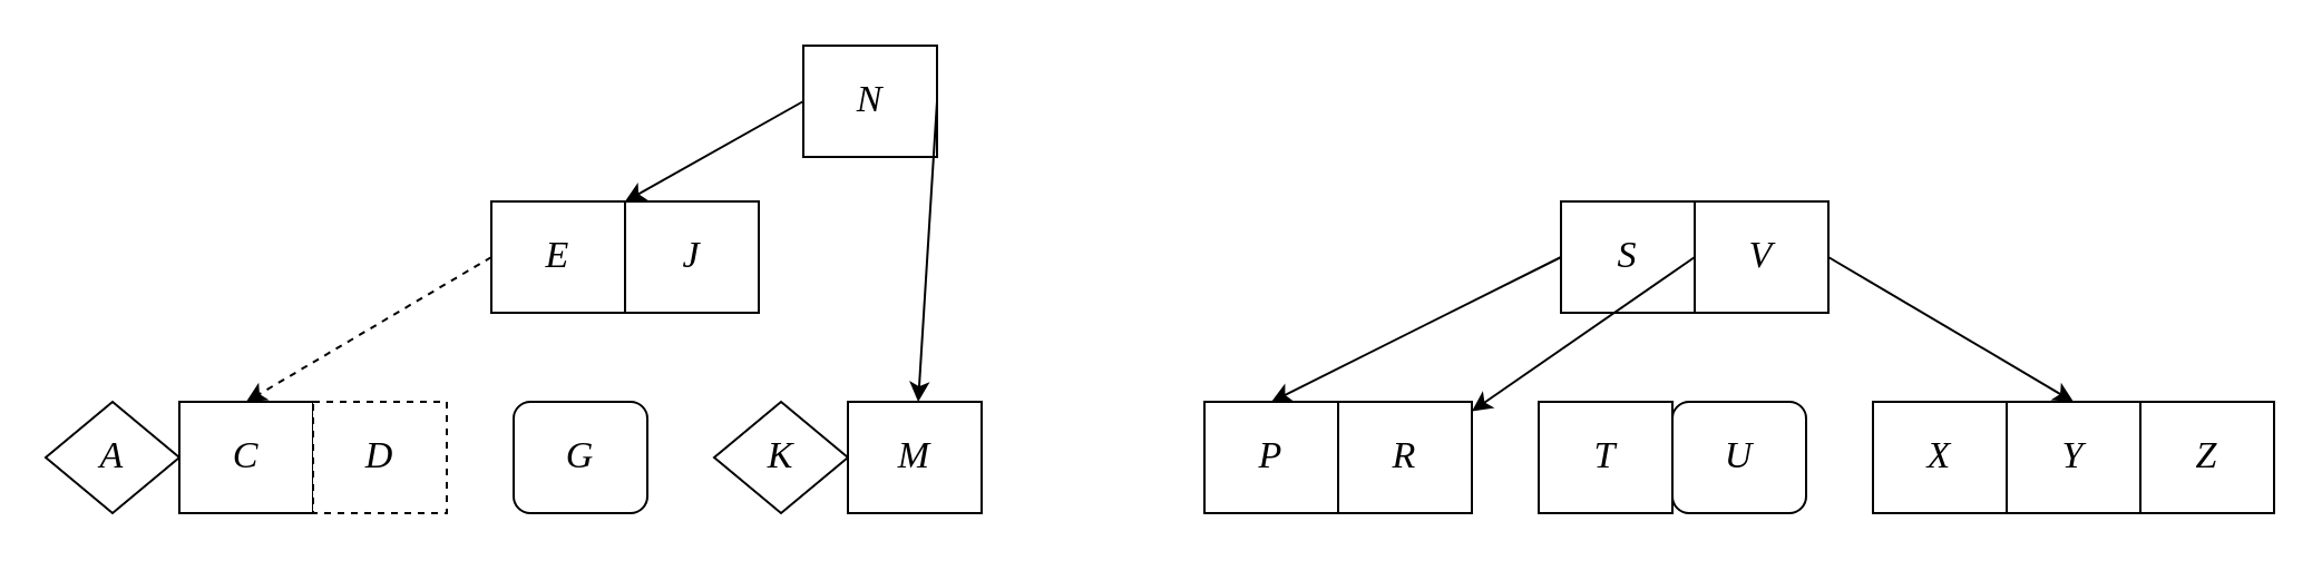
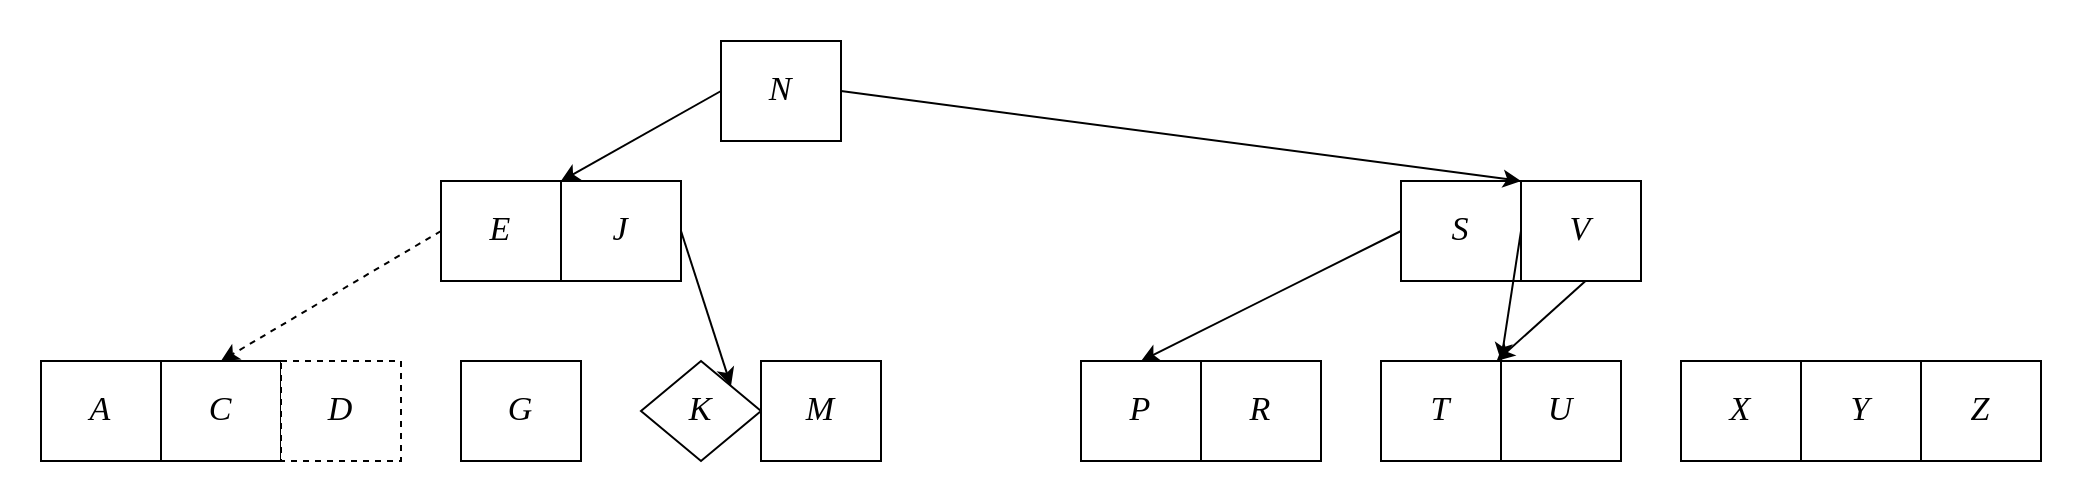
- <mxCell id="12" style="rounded=0;orthogonalLoop=1;jettySize=auto;html=1;exitX=1;exitY=0.5;exitDx=0;exitDy=0;fontFamily=Times New Roman;fontSize=17;" parent="1" source="3" target="18" edge="1"><mxGeometry relative="1" as="geometry"><mxPoint x="390" y="45" as="sourcePoint" /><mxPoint x="290" y="100" as="targetPoint" /></mxGeometry></mxCell>
+ <mxCell id="12" style="rounded=0;orthogonalLoop=1;jettySize=auto;html=1;exitX=1;exitY=0.5;exitDx=0;exitDy=0;entryX=1;entryY=0;entryDx=0;entryDy=0;fontFamily=Times New Roman;fontSize=17;" parent="1" source="3" target="9" edge="1"><mxGeometry relative="1" as="geometry"><mxPoint x="390" y="45" as="sourcePoint" /><mxPoint x="290" y="100" as="targetPoint" /></mxGeometry></mxCell>
- <mxCell id="6" style="edgeStyle=none;rounded=0;orthogonalLoop=1;jettySize=auto;html=1;exitX=1;exitY=0.5;exitDx=0;exitDy=0;fontFamily=Times New Roman;fontSize=17;" parent="1" source="7" target="5" edge="1"><mxGeometry relative="1" as="geometry" /></mxCell>
+ <mxCell id="6" style="edgeStyle=none;rounded=0;orthogonalLoop=1;jettySize=auto;html=1;exitX=1;exitY=0.5;exitDx=0;exitDy=0;entryX=1;entryY=0;entryDx=0;entryDy=0;fontFamily=Times New Roman;fontSize=17;" parent="1" source="7" target="17" edge="1"><mxGeometry relative="1" as="geometry" /></mxCell>
- <mxCell id="10" style="edgeStyle=none;rounded=0;orthogonalLoop=1;jettySize=auto;html=1;exitX=1;exitY=0.5;exitDx=0;exitDy=0;entryX=0.5;entryY=0;entryDx=0;entryDy=0;fontFamily=Times New Roman;fontSize=17;" parent="1" source="11" target="25" edge="1"><mxGeometry relative="1" as="geometry" /></mxCell>
+ <mxCell id="10" style="edgeStyle=none;rounded=0;orthogonalLoop=1;jettySize=auto;html=1;exitX=1;exitY=0.5;exitDx=0;exitDy=0;fontFamily=Times New Roman;fontSize=17;" parent="1" source="11" target="21" edge="1"><mxGeometry relative="1" as="geometry" /></mxCell>
- <mxCell id="23" style="edgeStyle=none;rounded=0;orthogonalLoop=1;jettySize=auto;html=1;exitX=1;exitY=0.5;exitDx=0;exitDy=0;fontFamily=Times New Roman;fontSize=17;" parent="1" source="9" target="20" edge="1"><mxGeometry relative="1" as="geometry" /></mxCell>
+ <mxCell id="23" style="edgeStyle=none;rounded=0;orthogonalLoop=1;jettySize=auto;html=1;exitX=1;exitY=0.5;exitDx=0;exitDy=0;entryX=1;entryY=0;entryDx=0;entryDy=0;fontFamily=Times New Roman;fontSize=17;" parent="1" source="9" target="21" edge="1"><mxGeometry relative="1" as="geometry" /></mxCell>
- <mxCell id="13" value="&lt;font face=&quot;Times New Roman&quot; size=&quot;1&quot;&gt;&lt;i style=&quot;font-size: 17px&quot;&gt;A&lt;/i&gt;&lt;/font&gt;" style="rhombus;whiteSpace=wrap;html=1;" parent="1" vertex="1"><mxGeometry x="20" y="180" width="60" height="50" as="geometry" /></mxCell>
+ <mxCell id="13" value="&lt;font face=&quot;Times New Roman&quot; size=&quot;1&quot;&gt;&lt;i style=&quot;font-size: 17px&quot;&gt;A&lt;/i&gt;&lt;/font&gt;" style="rounded=0;whiteSpace=wrap;html=1;" parent="1" vertex="1"><mxGeometry x="20" y="180" width="60" height="50" as="geometry" /></mxCell>
- <mxCell id="16" value="&lt;font face=&quot;Times New Roman&quot; size=&quot;1&quot;&gt;&lt;i style=&quot;font-size: 17px&quot;&gt;G&lt;/i&gt;&lt;/font&gt;" style="whiteSpace=wrap;html=1;rounded=1;" parent="1" vertex="1"><mxGeometry x="230" y="180" width="60" height="50" as="geometry" /></mxCell>
+ <mxCell id="16" value="&lt;font face=&quot;Times New Roman&quot; size=&quot;1&quot;&gt;&lt;i style=&quot;font-size: 17px&quot;&gt;G&lt;/i&gt;&lt;/font&gt;" style="rounded=0;whiteSpace=wrap;html=1;" parent="1" vertex="1"><mxGeometry x="230" y="180" width="60" height="50" as="geometry" /></mxCell>
- <mxCell id="22" value="&lt;font face=&quot;Times New Roman&quot; size=&quot;1&quot;&gt;&lt;i style=&quot;font-size: 17px&quot;&gt;U&lt;/i&gt;&lt;/font&gt;" style="whiteSpace=wrap;html=1;rounded=1;" parent="1" vertex="1"><mxGeometry x="750" y="180" width="60" height="50" as="geometry" /></mxCell>
+ <mxCell id="22" value="&lt;font face=&quot;Times New Roman&quot; size=&quot;1&quot;&gt;&lt;i style=&quot;font-size: 17px&quot;&gt;U&lt;/i&gt;&lt;/font&gt;" style="rounded=0;whiteSpace=wrap;html=1;" parent="1" vertex="1"><mxGeometry x="750" y="180" width="60" height="50" as="geometry" /></mxCell>
